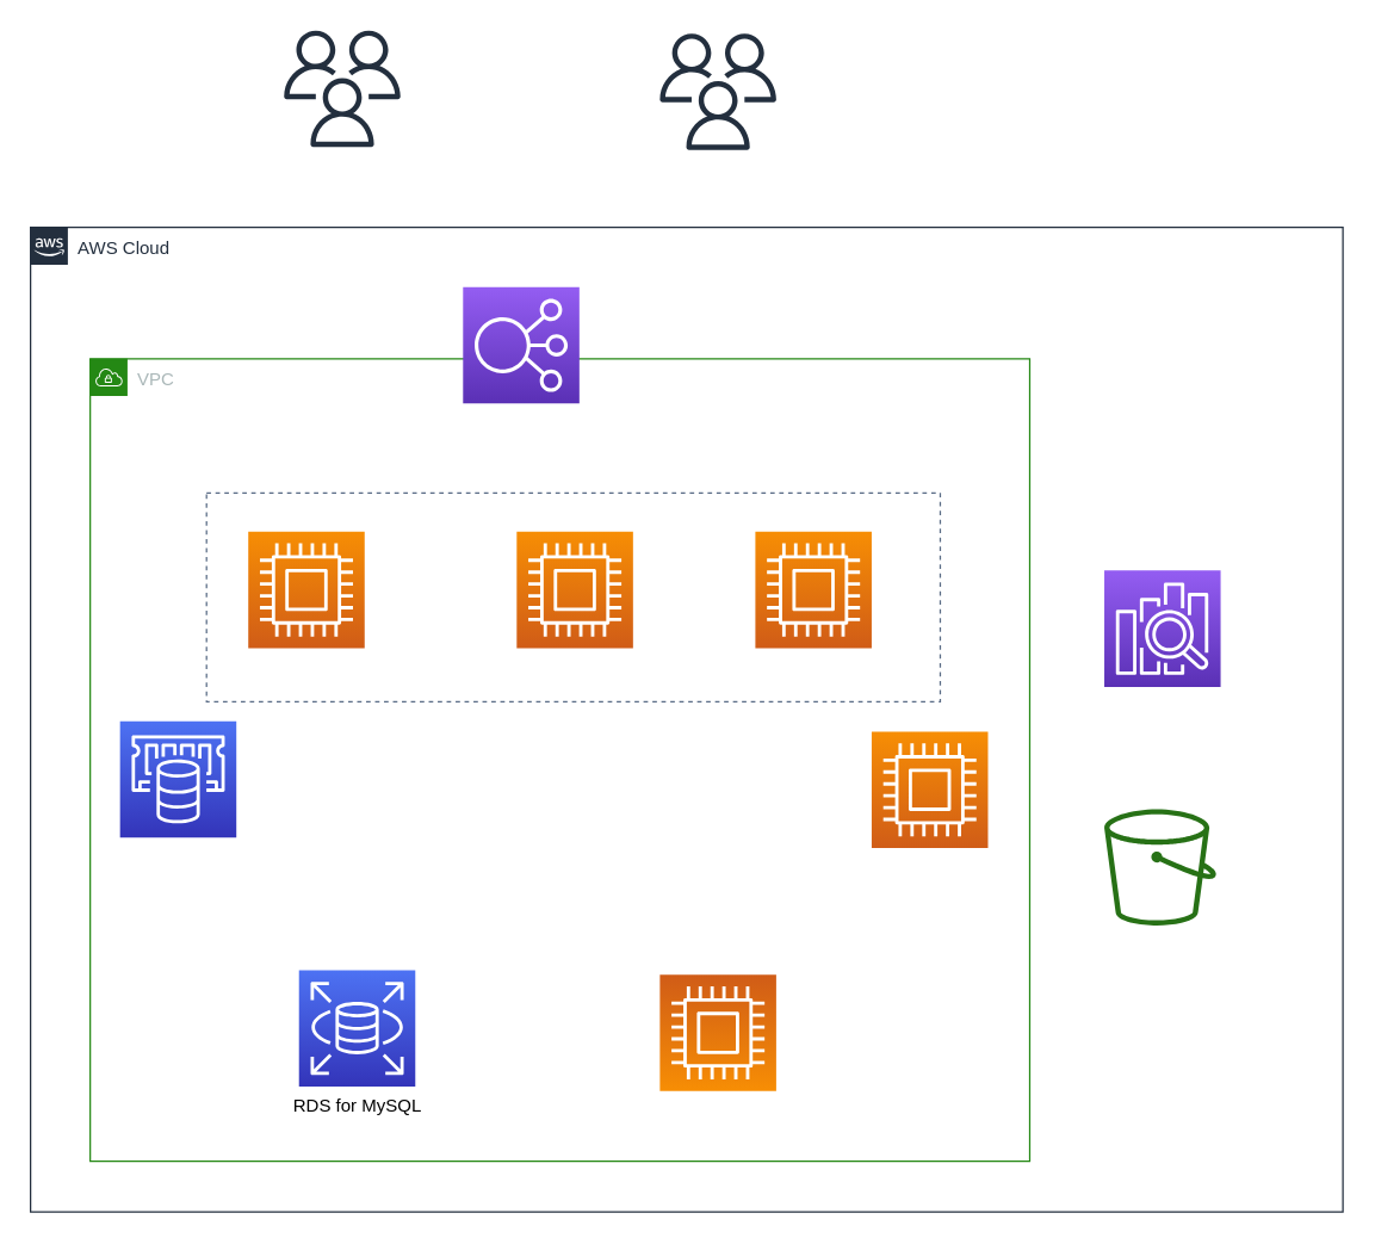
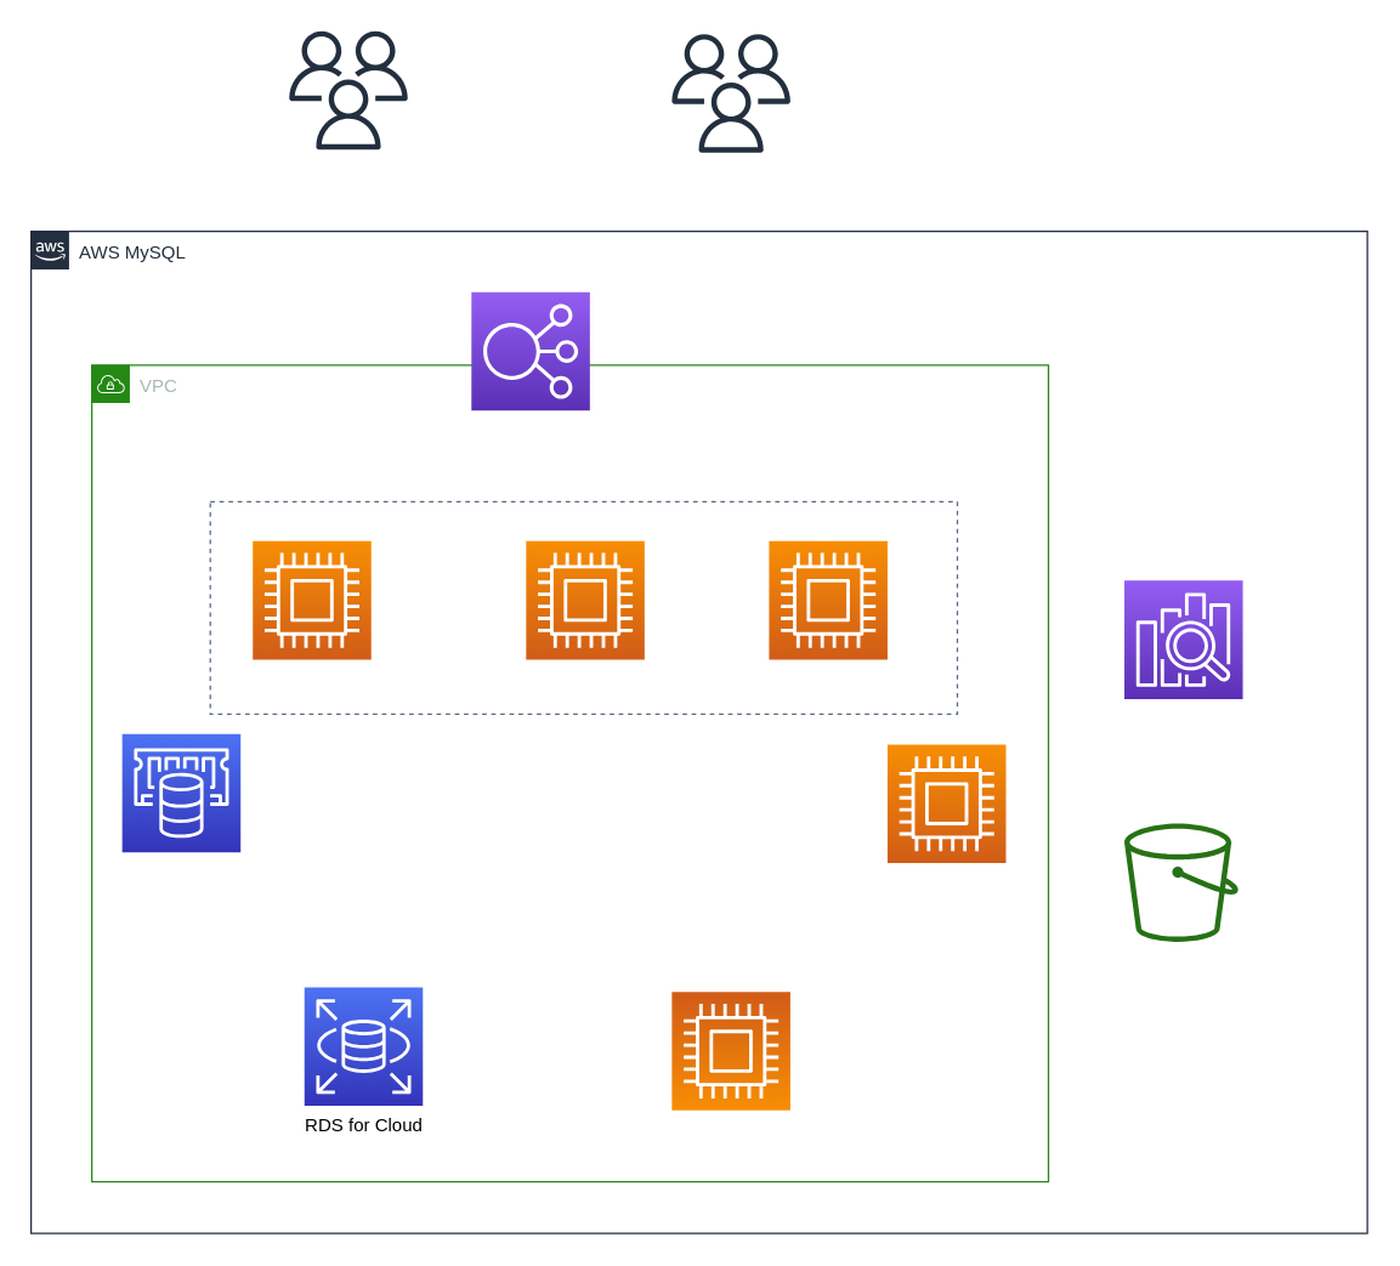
- <mxCell id="2" value="AWS Cloud" style="points=[[0,0],[0.25,0],[0.5,0],[0.75,0],[1,0],[1,0.25],[1,0.5],[1,0.75],[1,1],[0.75,1],[0.5,1],[0.25,1],[0,1],[0,0.75],[0,0.5],[0,0.25]];outlineConnect=0;gradientColor=none;html=1;whiteSpace=wrap;fontSize=12;fontStyle=0;shape=mxgraph.aws4.group;grIcon=mxgraph.aws4.group_aws_cloud_alt;strokeColor=#232F3E;fillColor=none;verticalAlign=top;align=left;spacingLeft=30;fontColor=#232F3E;dashed=0;" vertex="1" parent="1"><mxGeometry x="20" y="152" width="880" height="660" as="geometry" /></mxCell>
+ <mxCell id="2" value="AWS MySQL" style="points=[[0,0],[0.25,0],[0.5,0],[0.75,0],[1,0],[1,0.25],[1,0.5],[1,0.75],[1,1],[0.75,1],[0.5,1],[0.25,1],[0,1],[0,0.75],[0,0.5],[0,0.25]];outlineConnect=0;gradientColor=none;html=1;whiteSpace=wrap;fontSize=12;fontStyle=0;shape=mxgraph.aws4.group;grIcon=mxgraph.aws4.group_aws_cloud_alt;strokeColor=#232F3E;fillColor=none;verticalAlign=top;align=left;spacingLeft=30;fontColor=#232F3E;dashed=0;" vertex="1" parent="1"><mxGeometry x="20" y="152" width="880" height="660" as="geometry" /></mxCell>
- <mxCell id="17" value="RDS for MySQL&lt;br&gt;" style="text;html=1;align=center;verticalAlign=middle;resizable=0;points=[];autosize=1;" vertex="1" parent="1"><mxGeometry x="189" y="731" width="100" height="20" as="geometry" /></mxCell>
+ <mxCell id="17" value="RDS for Cloud&lt;br&gt;" style="text;html=1;align=center;verticalAlign=middle;resizable=0;points=[];autosize=1;" vertex="1" parent="1"><mxGeometry x="189" y="731" width="100" height="20" as="geometry" /></mxCell>
